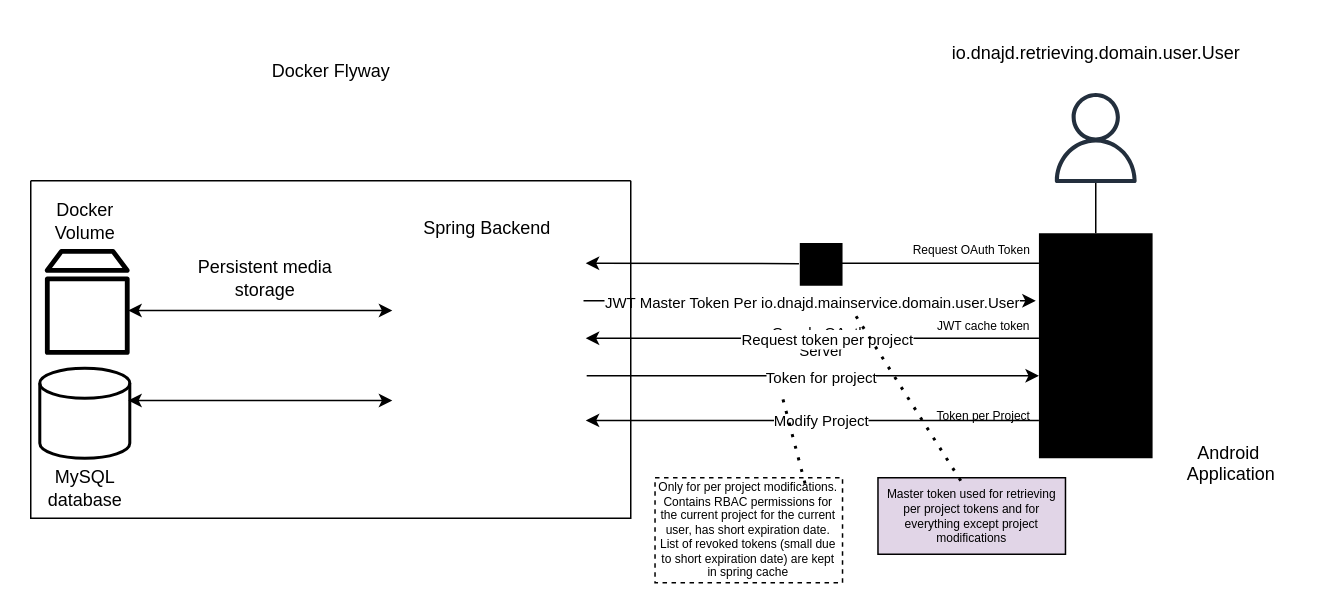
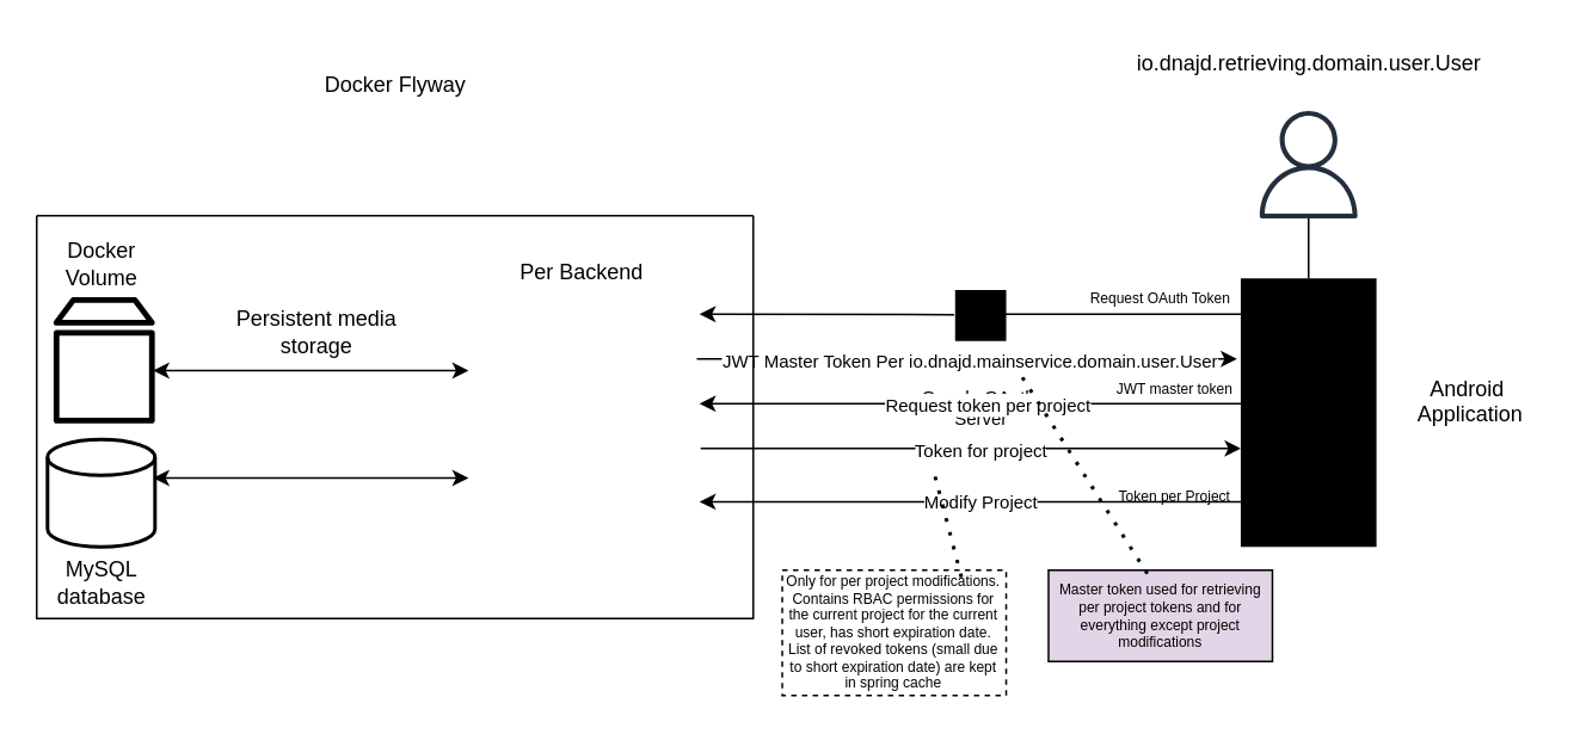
- <mxCell id="30" value="Spring Backend" style="text;html=1;align=center;verticalAlign=middle;resizable=0;points=[];autosize=1;strokeColor=none;fillColor=none;" parent="27" vertex="1"><mxGeometry x="249.25" y="16.5" width="110" height="30" as="geometry" /></mxCell>
+ <mxCell id="30" value="Per Backend" style="text;html=1;align=center;verticalAlign=middle;resizable=0;points=[];autosize=1;strokeColor=none;fillColor=none;" parent="27" vertex="1"><mxGeometry x="249.25" y="16.5" width="110" height="30" as="geometry" /></mxCell>
- <mxCell id="13" value="&lt;font style=&quot;font-size: 8px;&quot;&gt;JWT cache token&lt;/font&gt;" style="text;html=1;align=center;verticalAlign=middle;resizable=0;points=[];autosize=1;strokeColor=none;fillColor=none;" parent="1" vertex="1"><mxGeometry x="610" y="200.75" width="90" height="30" as="geometry" /></mxCell>
+ <mxCell id="13" value="&lt;font style=&quot;font-size: 8px;&quot;&gt;JWT master token&lt;/font&gt;" style="text;html=1;align=center;verticalAlign=middle;resizable=0;points=[];autosize=1;strokeColor=none;fillColor=none;" parent="1" vertex="1"><mxGeometry x="610" y="200.75" width="90" height="30" as="geometry" /></mxCell>
- <mxCell id="3" value="&lt;div&gt;Android&amp;nbsp;&lt;/div&gt;&lt;div&gt;Application&lt;/div&gt;&lt;div&gt;&lt;br&gt;&lt;/div&gt;" style="text;html=1;align=center;verticalAlign=middle;resizable=0;points=[];autosize=1;strokeColor=none;fillColor=none;" parent="1" vertex="1"><mxGeometry x="780" y="285.75" width="80" height="60" as="geometry" /></mxCell>
+ <mxCell id="3" value="&lt;div&gt;Android&amp;nbsp;&lt;/div&gt;&lt;div&gt;Application&lt;/div&gt;&lt;div&gt;&lt;br&gt;&lt;/div&gt;" style="text;html=1;align=center;verticalAlign=middle;resizable=0;points=[];autosize=1;strokeColor=none;fillColor=none;" parent="1" vertex="1"><mxGeometry x="780" y="200.75" width="80" height="60" as="geometry" /></mxCell>
